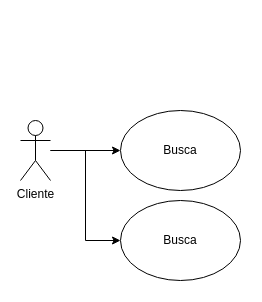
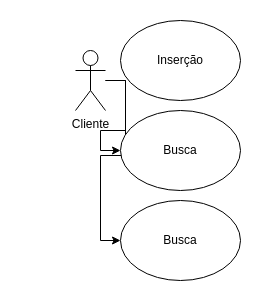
+ <mxCell id="2" value="Inserção" style="ellipse;whiteSpace=wrap;html=1;" parent="1" vertex="1"><mxGeometry x="120" y="20" width="120" height="80" as="geometry" /></mxCell>
- <mxCell id="6" value="Cliente" style="shape=umlActor;verticalLabelPosition=bottom;verticalAlign=top;html=1;outlineConnect=0;" parent="1" vertex="1"><mxGeometry x="20" y="120" width="30" height="60" as="geometry" /></mxCell>
+ <mxCell id="6" value="Cliente" style="shape=umlActor;verticalLabelPosition=bottom;verticalAlign=top;html=1;outlineConnect=0;" parent="1" vertex="1"><mxGeometry x="75" y="50" width="30" height="60" as="geometry" /></mxCell>
